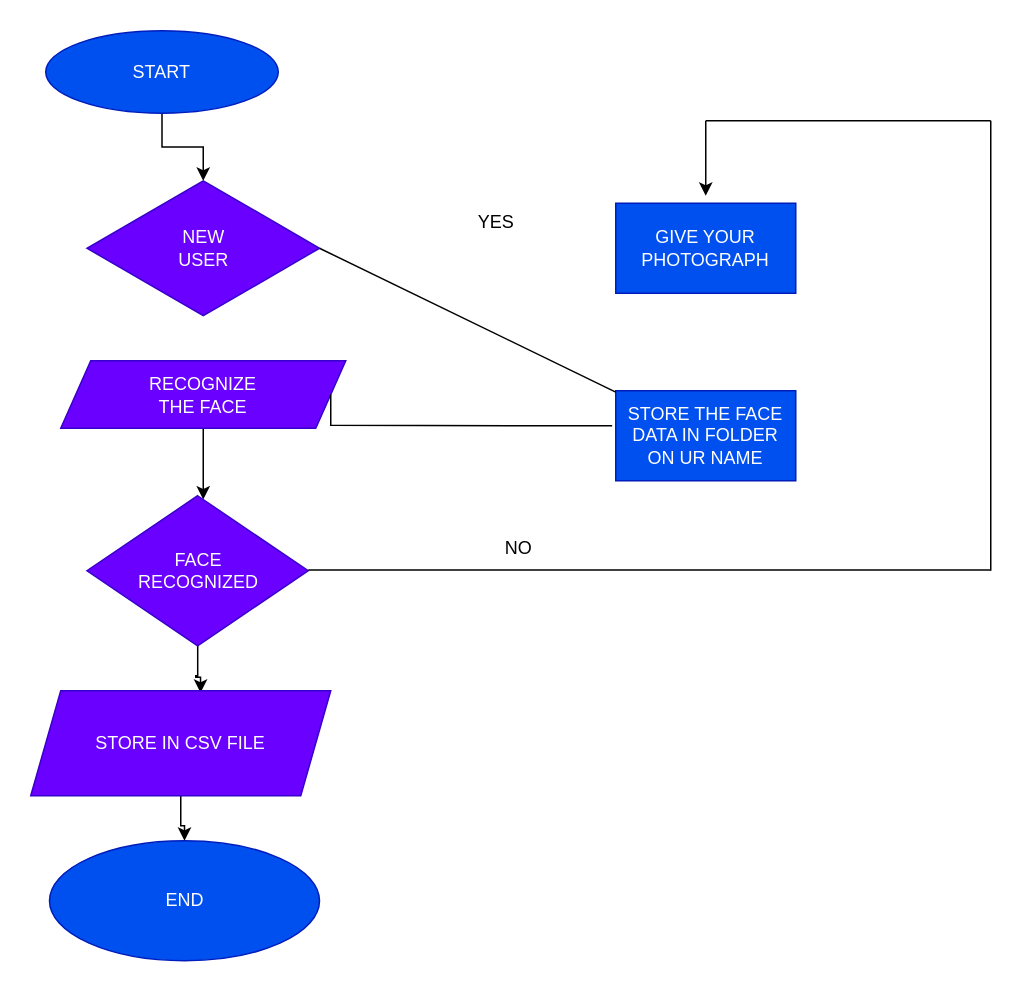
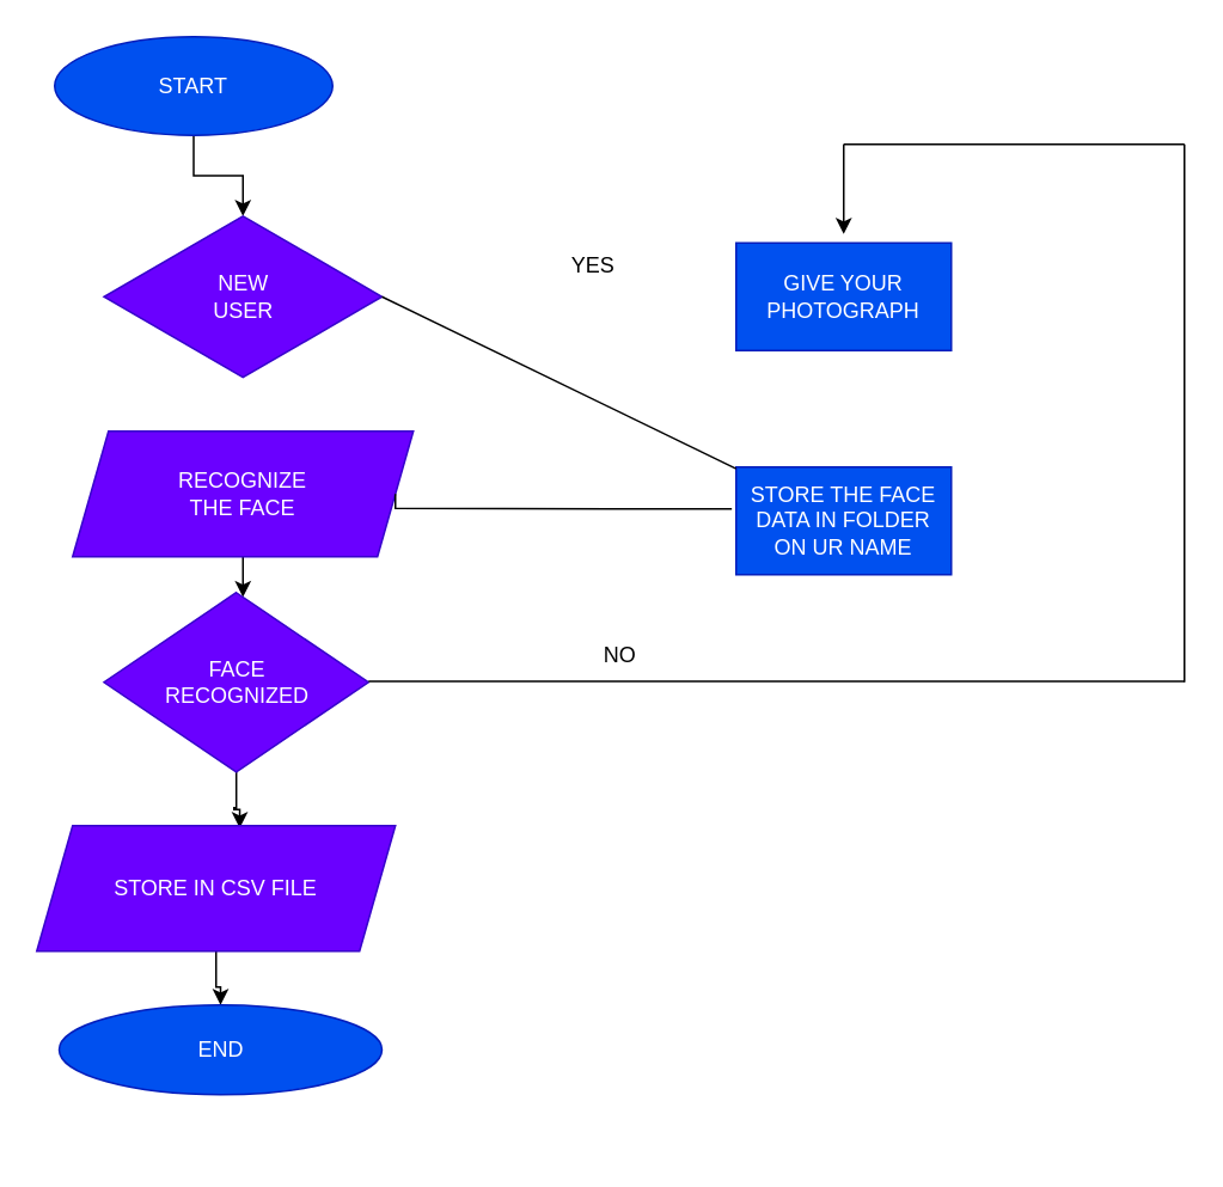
- <mxCell id="6" value="RECOGNIZE&lt;div&gt;THE FACE&lt;/div&gt;" style="shape=parallelogram;perimeter=parallelogramPerimeter;whiteSpace=wrap;html=1;fixedSize=1;fillColor=#6a00ff;fontColor=#ffffff;strokeColor=#3700CC;" vertex="1" parent="1"><mxGeometry x="40" y="240" width="190" height="45" as="geometry" /></mxCell>
+ <mxCell id="6" value="RECOGNIZE&lt;div&gt;THE FACE&lt;/div&gt;" style="shape=parallelogram;perimeter=parallelogramPerimeter;whiteSpace=wrap;html=1;fixedSize=1;fillColor=#6a00ff;fontColor=#ffffff;strokeColor=#3700CC;" vertex="1" parent="1"><mxGeometry x="40" y="240" width="190" height="70" as="geometry" /></mxCell>
- <mxCell id="11" value="END" style="ellipse;whiteSpace=wrap;html=1;fillColor=#0050ef;fontColor=#ffffff;strokeColor=#001DBC;" vertex="1" parent="1"><mxGeometry x="32.5" y="560" width="180" height="80" as="geometry" /></mxCell>
+ <mxCell id="11" value="END" style="ellipse;whiteSpace=wrap;html=1;fillColor=#0050ef;fontColor=#ffffff;strokeColor=#001DBC;" vertex="1" parent="1"><mxGeometry x="32.5" y="560" width="180" height="50" as="geometry" /></mxCell>
